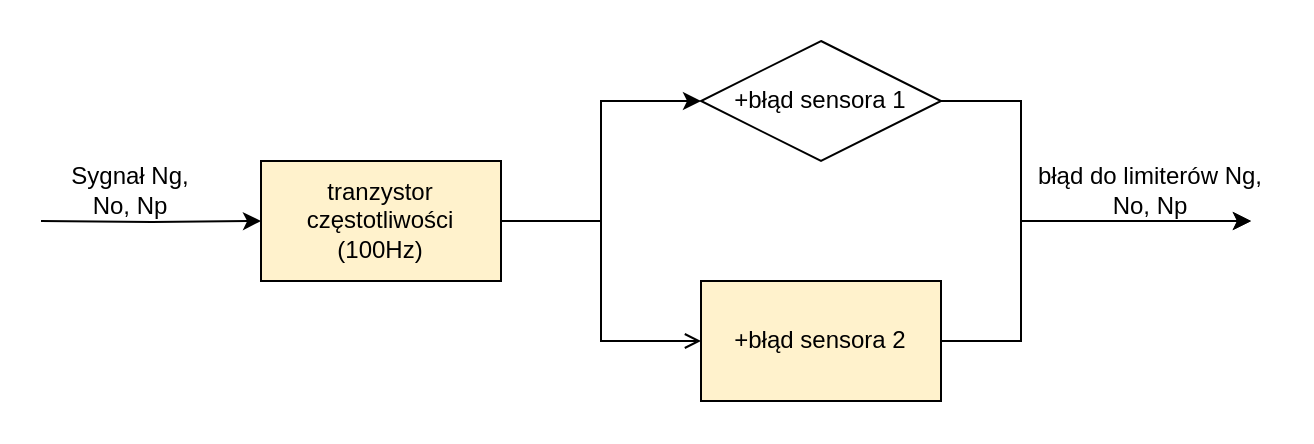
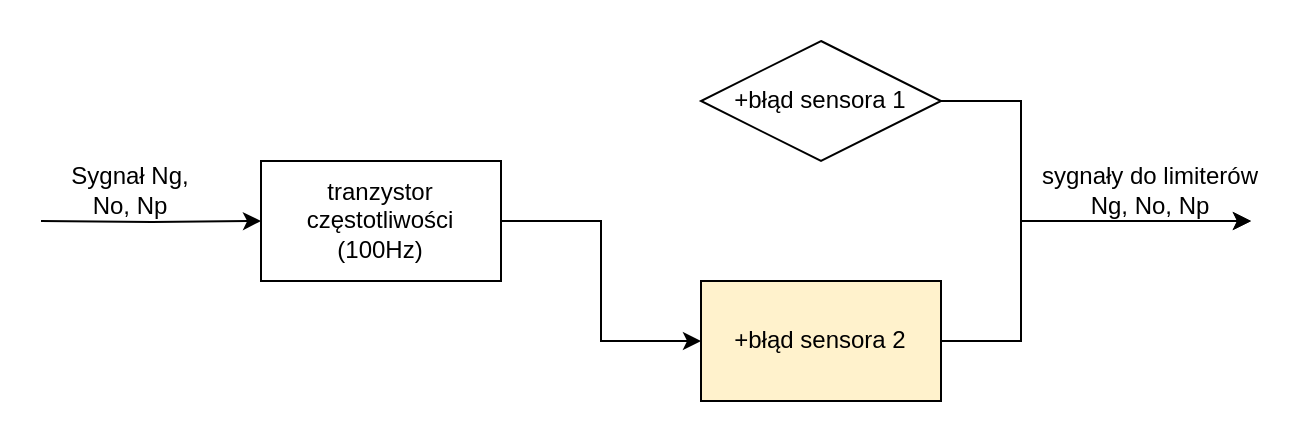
- <mxCell id="2" style="edgeStyle=orthogonalEdgeStyle;rounded=0;orthogonalLoop=1;jettySize=auto;html=1;" edge="1" parent="1" source="4" target="7"><mxGeometry relative="1" as="geometry" /></mxCell>
- <mxCell id="10" value="błąd do limiterów Ng, No, Np" style="text;html=1;strokeColor=none;fillColor=none;align=center;verticalAlign=middle;whiteSpace=wrap;rounded=0;" vertex="1" parent="1"><mxGeometry x="515" y="80" width="120" height="30" as="geometry" /></mxCell>
+ <mxCell id="10" value="sygnały do limiterów Ng, No, Np" style="text;html=1;strokeColor=none;fillColor=none;align=center;verticalAlign=middle;whiteSpace=wrap;rounded=0;" vertex="1" parent="1"><mxGeometry x="515" y="80" width="120" height="30" as="geometry" /></mxCell>
- <mxCell id="4" value="tranzystor częstotliwości (100Hz)" style="rounded=0;whiteSpace=wrap;html=1;fillColor=#fff2cc;" vertex="1" parent="1"><mxGeometry x="130" y="80" width="120" height="60" as="geometry" /></mxCell>
+ <mxCell id="4" value="tranzystor częstotliwości (100Hz)" style="rounded=0;whiteSpace=wrap;html=1;" vertex="1" parent="1"><mxGeometry x="130" y="80" width="120" height="60" as="geometry" /></mxCell>
- <mxCell id="3" style="edgeStyle=orthogonalEdgeStyle;rounded=0;orthogonalLoop=1;jettySize=auto;html=1;entryX=0;entryY=0.5;entryDx=0;entryDy=0;endArrow=open;" edge="1" parent="1" source="4" target="9"><mxGeometry relative="1" as="geometry" /></mxCell>
+ <mxCell id="3" style="edgeStyle=orthogonalEdgeStyle;rounded=0;orthogonalLoop=1;jettySize=auto;html=1;entryX=0;entryY=0.5;entryDx=0;entryDy=0;" edge="1" parent="1" source="4" target="9"><mxGeometry relative="1" as="geometry" /></mxCell>
